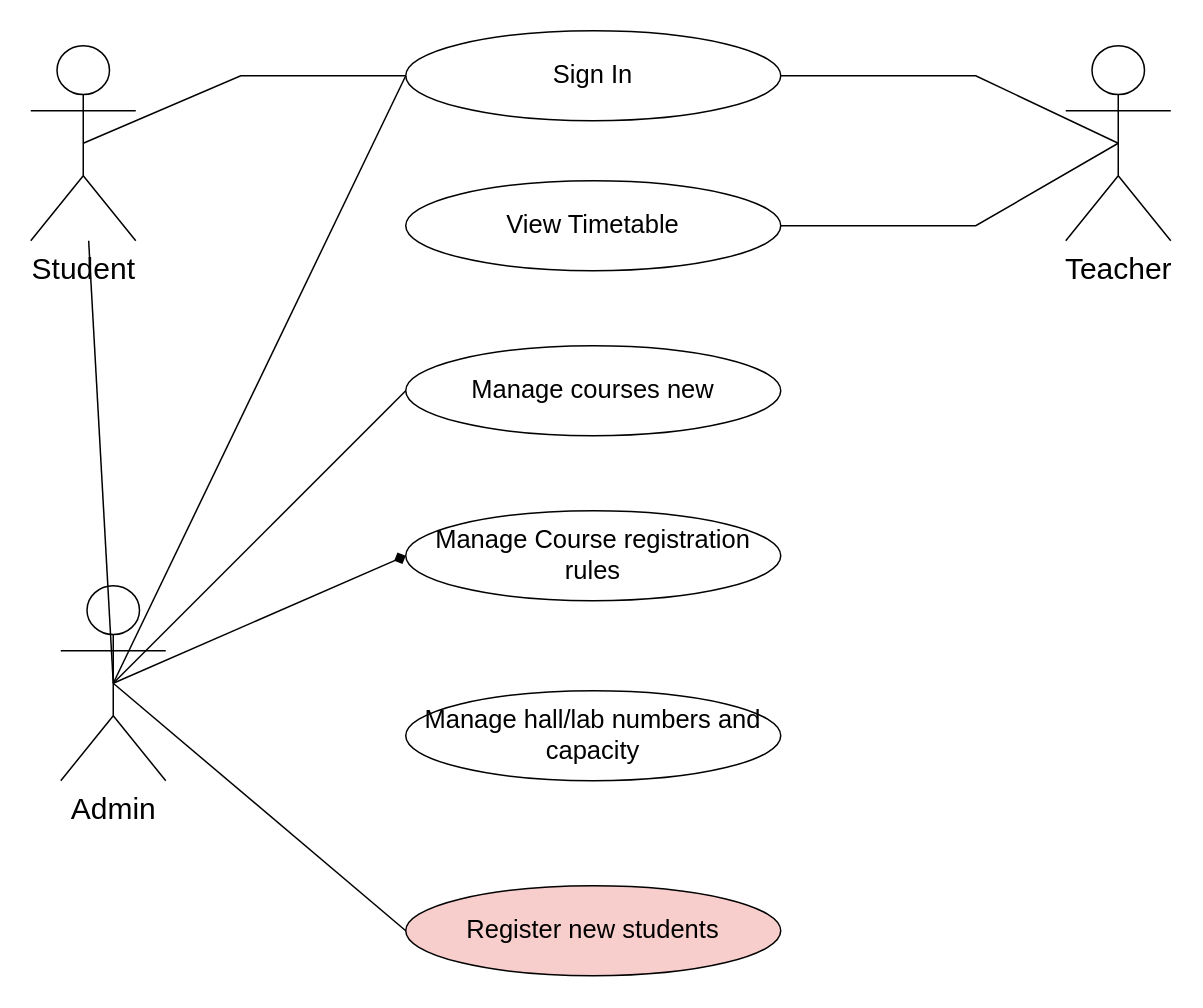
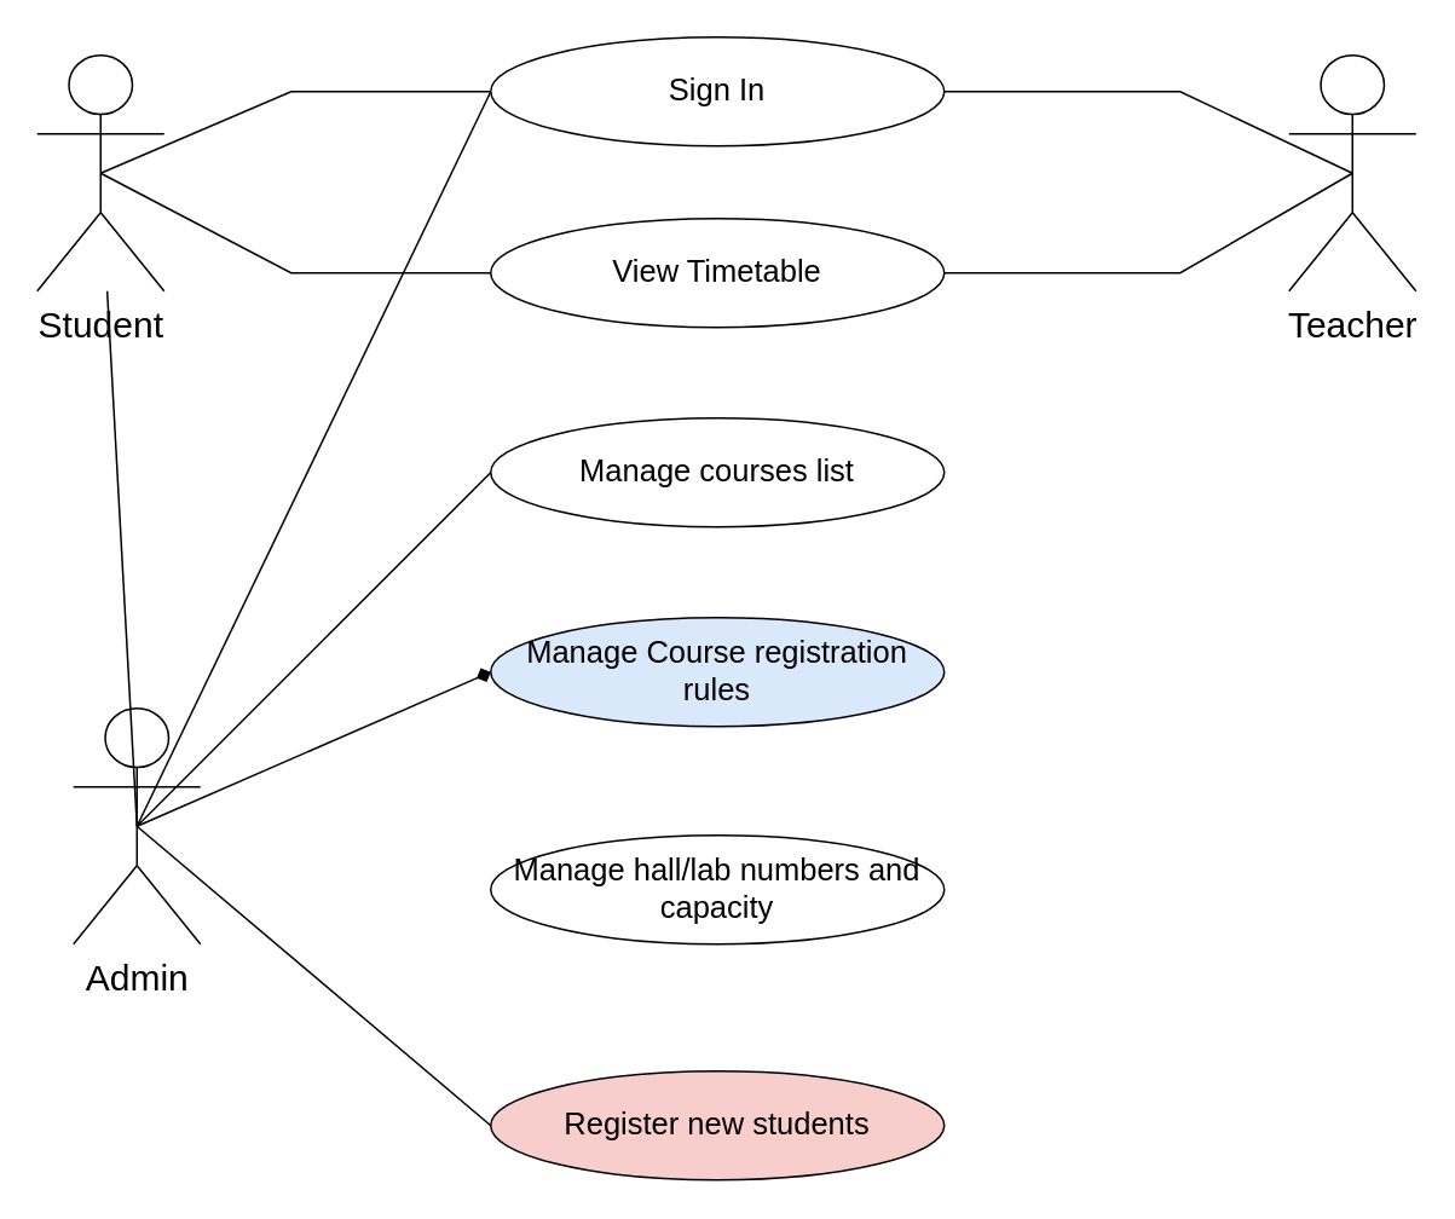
+ <mxCell id="12" value="" style="endArrow=none;html=1;rounded=0;entryX=0;entryY=0.5;entryDx=0;entryDy=0;exitX=0.5;exitY=0.5;exitDx=0;exitDy=0;exitPerimeter=0;" edge="1" parent="1" source="8" target="3"><mxGeometry width="50" height="50" relative="1" as="geometry"><mxPoint x="85" y="115" as="sourcePoint" /><mxPoint x="280" y="60" as="targetPoint" /><Array as="points"><mxPoint x="160" y="150" /></Array></mxGeometry></mxCell>
- <mxCell id="4" value="Manage courses new" style="ellipse;whiteSpace=wrap;html=1;fontSize=17;" vertex="1" parent="1"><mxGeometry x="270" y="230" width="250" height="60" as="geometry" /></mxCell>
+ <mxCell id="4" value="Manage courses list" style="ellipse;whiteSpace=wrap;html=1;fontSize=17;" vertex="1" parent="1"><mxGeometry x="270" y="230" width="250" height="60" as="geometry" /></mxCell>
- <mxCell id="5" value="Manage Course registration rules" style="ellipse;whiteSpace=wrap;html=1;fontSize=17;" vertex="1" parent="1"><mxGeometry x="270" y="340" width="250" height="60" as="geometry" /></mxCell>
+ <mxCell id="5" value="Manage Course registration rules" style="ellipse;whiteSpace=wrap;html=1;fontSize=17;fillColor=#dae8fc;" vertex="1" parent="1"><mxGeometry x="270" y="340" width="250" height="60" as="geometry" /></mxCell>
